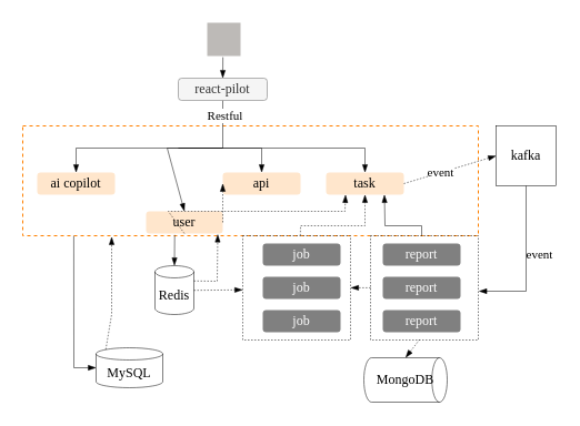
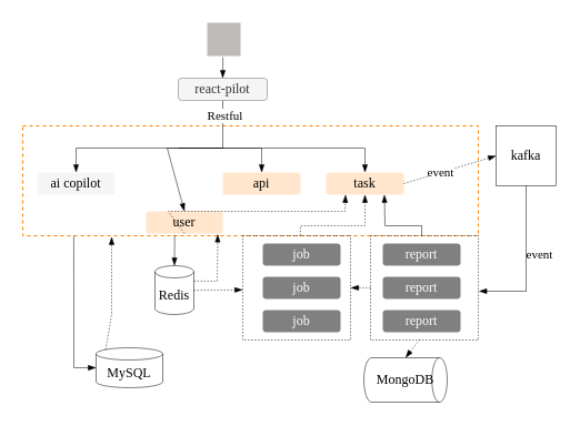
- <mxCell id="11" value="&lt;font&gt;ai copilot&lt;/font&gt;" style="rounded=1;whiteSpace=wrap;html=1;strokeWidth=0.5;fontFamily=Lucida Console;fillColor=#ffe6cc;strokeColor=none;" vertex="1" parent="1"><mxGeometry x="33" y="155" width="70" height="20" as="geometry" /></mxCell>
+ <mxCell id="11" value="&lt;font&gt;ai copilot&lt;/font&gt;" style="rounded=1;whiteSpace=wrap;html=1;strokeWidth=0.5;fontFamily=Lucida Console;fillColor=#f5f5f5;strokeColor=none;" vertex="1" parent="1"><mxGeometry x="33" y="155" width="70" height="20" as="geometry" /></mxCell>
- <mxCell id="21" value="" style="endArrow=blockThin;html=1;rounded=0;strokeWidth=0.5;endFill=1;strokeColor=default;exitX=1;exitY=0.5;exitDx=0;exitDy=0;entryX=0;entryY=0.5;entryDx=0;entryDy=0;dashed=1;" edge="1" parent="1" source="7" target="10"><mxGeometry width="50" height="50" relative="1" as="geometry"><mxPoint x="200" y="174.49" as="sourcePoint" /><mxPoint x="223" y="174.49" as="targetPoint" /><Array as="points" /></mxGeometry></mxCell>
